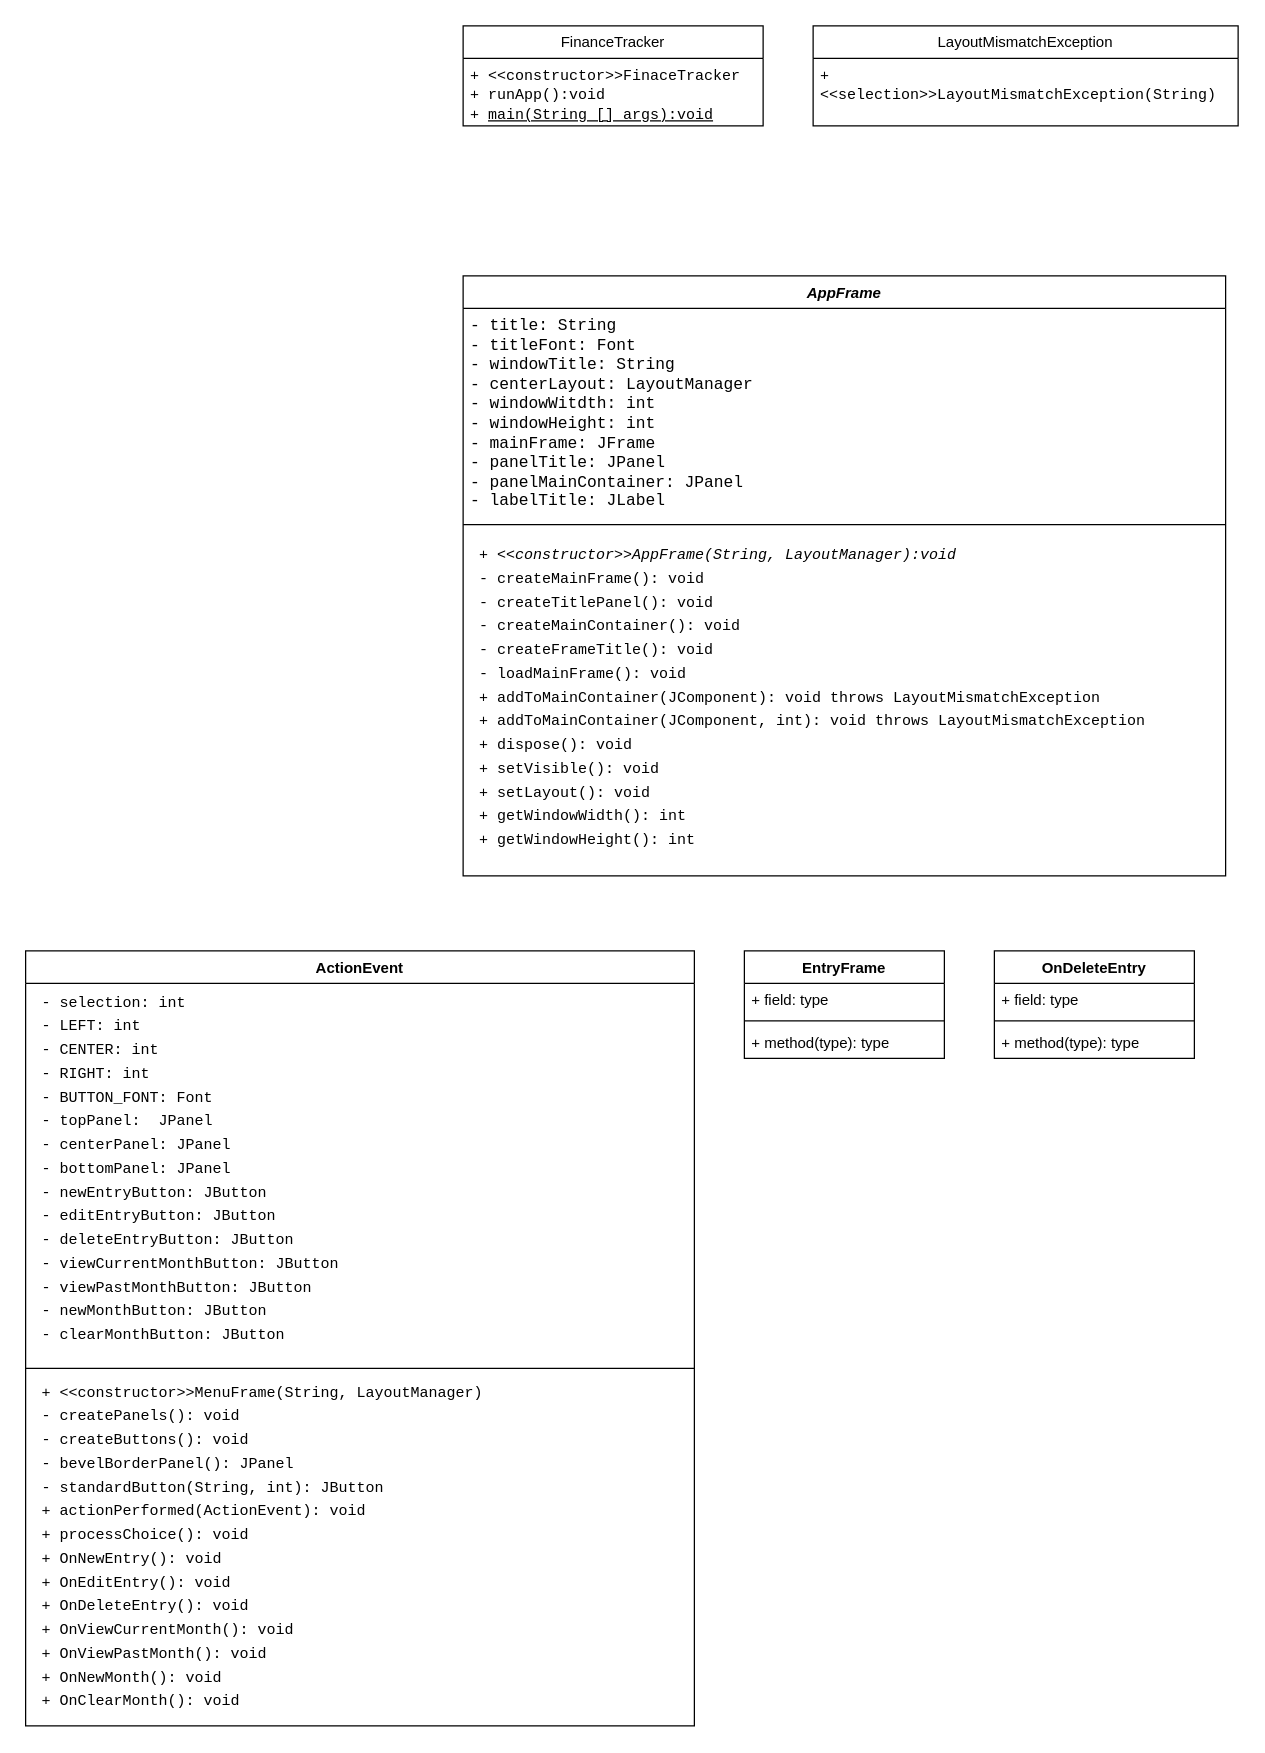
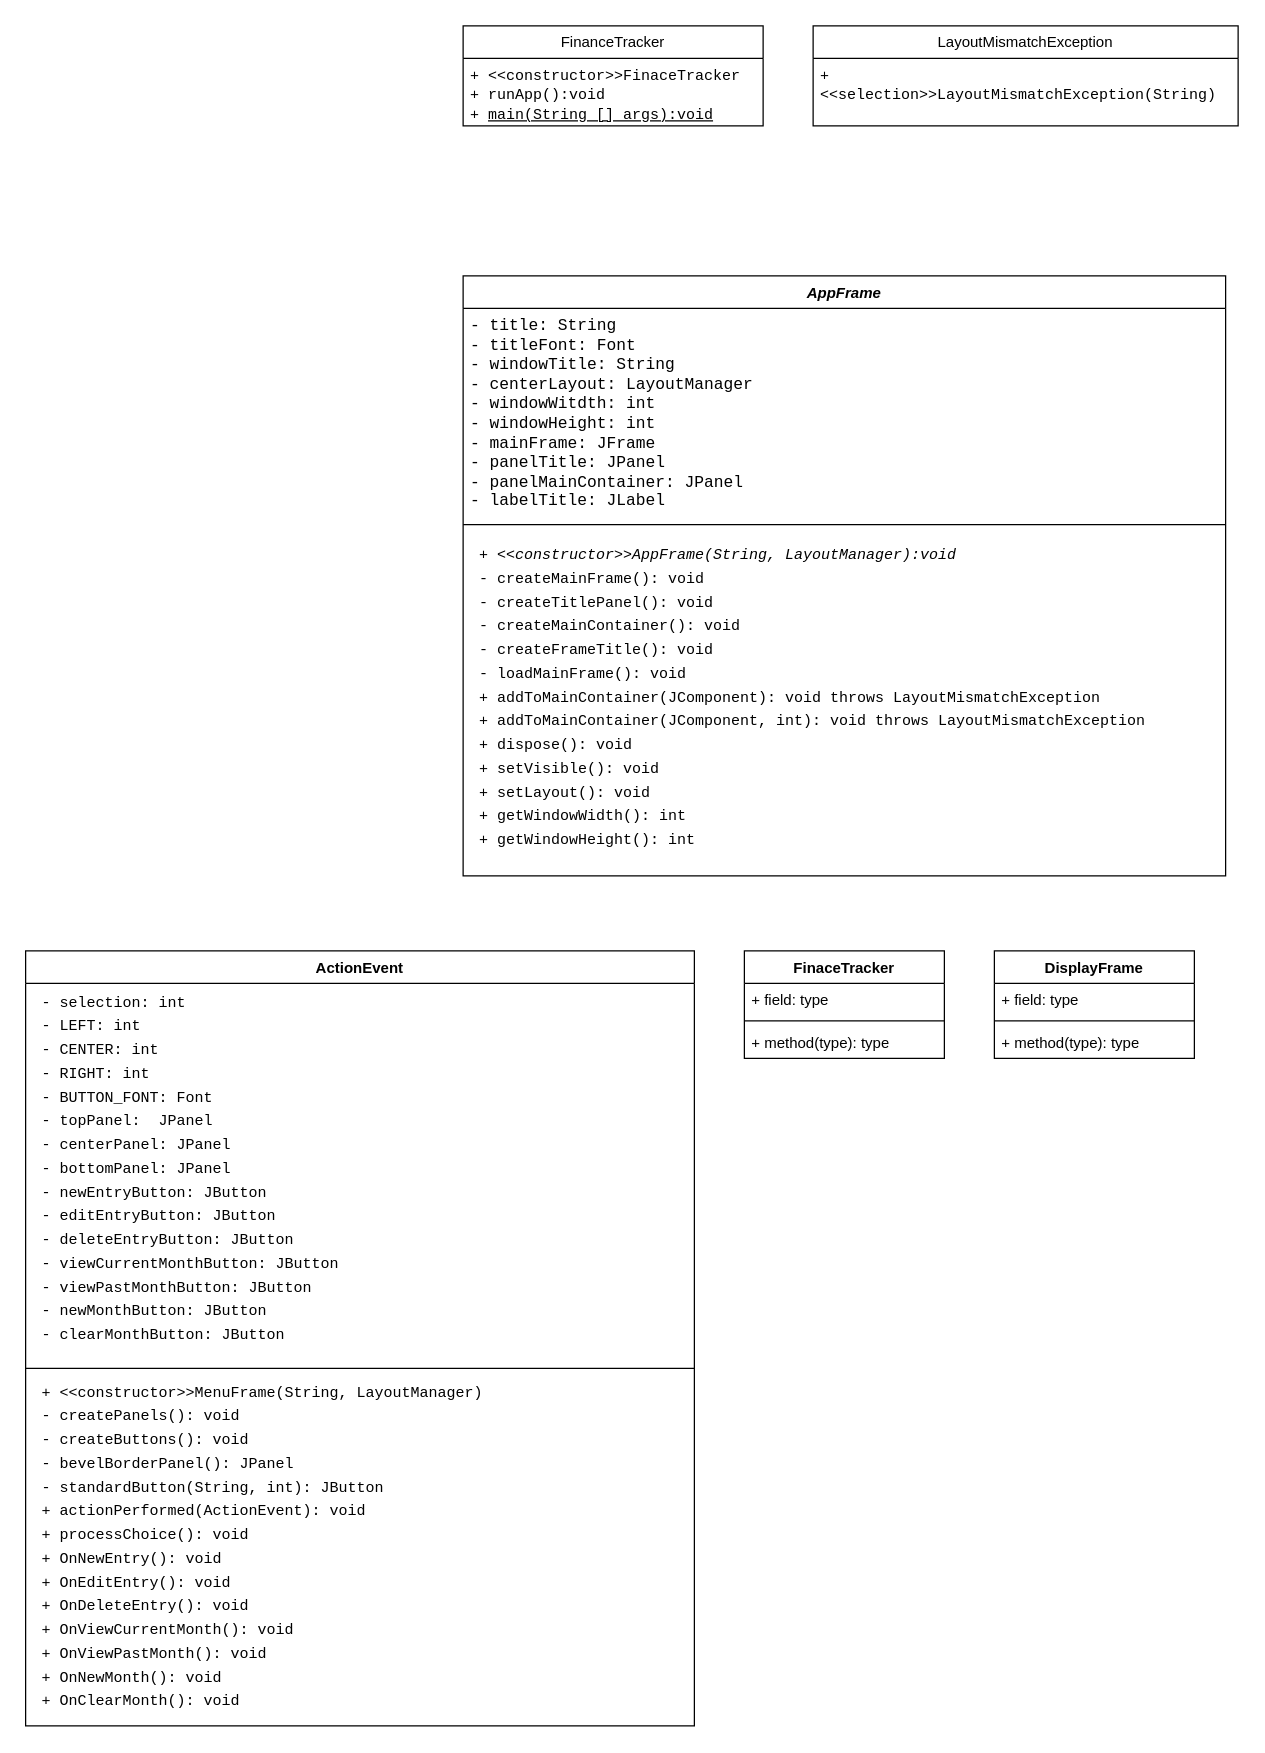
- <mxCell id="14" value="EntryFrame" style="swimlane;fontStyle=1;align=center;verticalAlign=top;childLayout=stackLayout;horizontal=1;startSize=26;horizontalStack=0;resizeParent=1;resizeParentMax=0;resizeLast=0;collapsible=1;marginBottom=0;whiteSpace=wrap;html=1;" vertex="1" parent="1"><mxGeometry x="595" y="760" width="160" height="86" as="geometry" /></mxCell>
+ <mxCell id="14" value="FinaceTracker" style="swimlane;fontStyle=1;align=center;verticalAlign=top;childLayout=stackLayout;horizontal=1;startSize=26;horizontalStack=0;resizeParent=1;resizeParentMax=0;resizeLast=0;collapsible=1;marginBottom=0;whiteSpace=wrap;html=1;" vertex="1" parent="1"><mxGeometry x="595" y="760" width="160" height="86" as="geometry" /></mxCell>
- <mxCell id="18" value="OnDeleteEntry" style="swimlane;fontStyle=1;align=center;verticalAlign=top;childLayout=stackLayout;horizontal=1;startSize=26;horizontalStack=0;resizeParent=1;resizeParentMax=0;resizeLast=0;collapsible=1;marginBottom=0;whiteSpace=wrap;html=1;" vertex="1" parent="1"><mxGeometry x="795" y="760" width="160" height="86" as="geometry" /></mxCell>
+ <mxCell id="18" value="DisplayFrame" style="swimlane;fontStyle=1;align=center;verticalAlign=top;childLayout=stackLayout;horizontal=1;startSize=26;horizontalStack=0;resizeParent=1;resizeParentMax=0;resizeLast=0;collapsible=1;marginBottom=0;whiteSpace=wrap;html=1;" vertex="1" parent="1"><mxGeometry x="795" y="760" width="160" height="86" as="geometry" /></mxCell>
